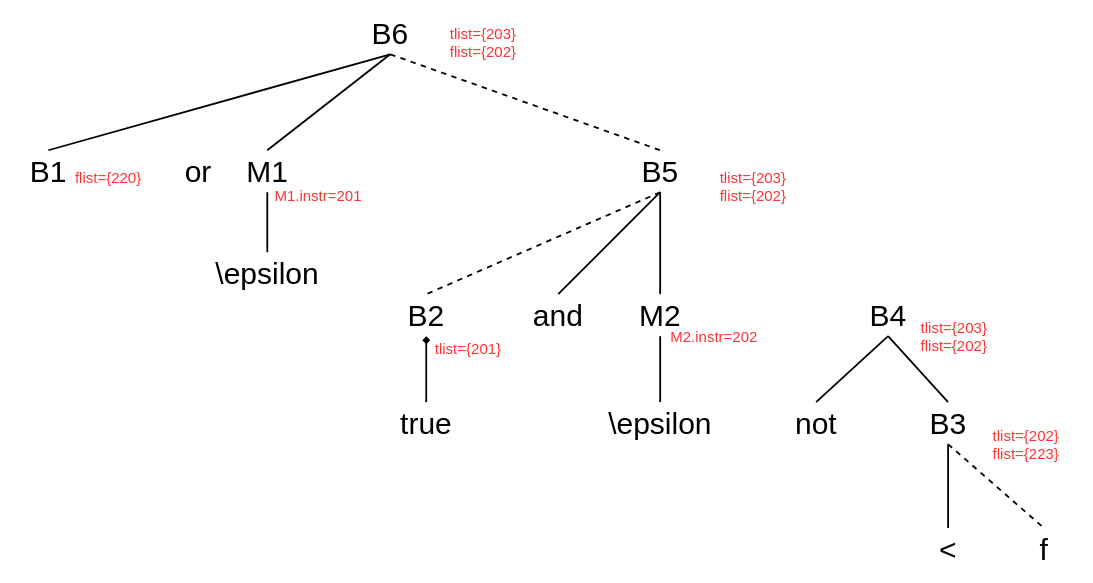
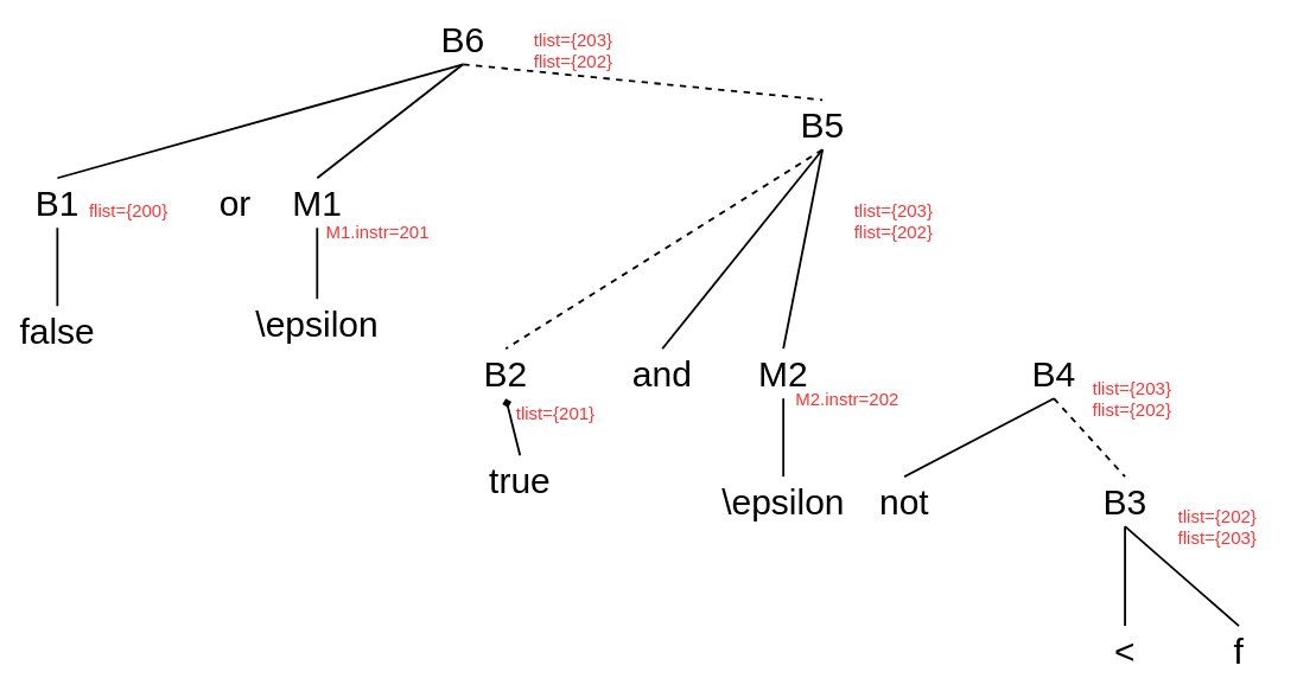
- <mxCell id="27" value="B5" style="text;html=1;strokeColor=none;fillColor=none;align=center;verticalAlign=middle;whiteSpace=wrap;rounded=0;fontSize=50;" vertex="1" parent="1"><mxGeometry x="1040" y="250" width="120" height="70" as="geometry" /></mxCell>
+ <mxCell id="27" value="B5" style="text;html=1;strokeColor=none;fillColor=none;align=center;verticalAlign=middle;whiteSpace=wrap;rounded=0;fontSize=50;" vertex="1" parent="1"><mxGeometry x="1095" y="140" width="120" height="70" as="geometry" /></mxCell>
- <mxCell id="5" value="flist={220}" style="text;html=1;align=center;verticalAlign=middle;whiteSpace=wrap;rounded=0;fontSize=25;fontColor=#FF3333;" vertex="1" parent="1"><mxGeometry x="110" y="270" width="140" height="50" as="geometry" /></mxCell>
+ <mxCell id="5" value="flist={200}" style="text;html=1;align=center;verticalAlign=middle;whiteSpace=wrap;rounded=0;fontSize=25;fontColor=#FF3333;" vertex="1" parent="1"><mxGeometry x="110" y="270" width="140" height="50" as="geometry" /></mxCell>
+ <mxCell id="4" value="" style="endArrow=none;html=1;fontSize=50;entryX=0.5;entryY=1;entryDx=0;entryDy=0;exitX=0.5;exitY=0;exitDx=0;exitDy=0;strokeWidth=3;" edge="1" parent="1" source="2" target="3"><mxGeometry width="50" height="50" relative="1" as="geometry"><mxPoint x="20" y="570" as="sourcePoint" /><mxPoint x="70" y="520" as="targetPoint" /></mxGeometry></mxCell>
+ <mxCell id="2" value="false" style="text;html=1;strokeColor=none;fillColor=none;align=center;verticalAlign=middle;whiteSpace=wrap;rounded=0;fontSize=50;" vertex="1" parent="1"><mxGeometry x="20" y="430" width="120" height="70" as="geometry" /></mxCell>
- <mxCell id="25" value="" style="endArrow=none;html=1;fontSize=50;exitX=0.5;exitY=1;exitDx=0;exitDy=0;strokeWidth=3;entryX=0.5;entryY=0;entryDx=0;entryDy=0;" edge="1" parent="1" source="24" target="21"><mxGeometry width="50" height="50" relative="1" as="geometry"><mxPoint x="1590" y="750" as="sourcePoint" /><mxPoint x="1750" y="890" as="targetPoint" /></mxGeometry></mxCell>
+ <mxCell id="25" value="" style="endArrow=none;html=1;fontSize=50;exitX=0.5;exitY=1;exitDx=0;exitDy=0;strokeWidth=3;entryX=0.5;entryY=0;entryDx=0;entryDy=0;dashed=1;" edge="1" parent="1" source="24" target="21"><mxGeometry width="50" height="50" relative="1" as="geometry"><mxPoint x="1590" y="750" as="sourcePoint" /><mxPoint x="1750" y="890" as="targetPoint" /></mxGeometry></mxCell>
- <mxCell id="12" value="true" style="text;html=1;strokeColor=none;fillColor=none;align=center;verticalAlign=middle;whiteSpace=wrap;rounded=0;fontSize=50;" vertex="1" parent="1"><mxGeometry x="650" y="670" width="120" height="70" as="geometry" /></mxCell>
+ <mxCell id="12" value="true" style="text;html=1;strokeColor=none;fillColor=none;align=center;verticalAlign=middle;whiteSpace=wrap;rounded=0;fontSize=50;" vertex="1" parent="1"><mxGeometry x="670" y="640" width="120" height="70" as="geometry" /></mxCell>
- <mxCell id="18" value="not" style="text;html=1;strokeColor=none;fillColor=none;align=center;verticalAlign=middle;whiteSpace=wrap;rounded=0;fontSize=50;" vertex="1" parent="1"><mxGeometry x="1300" y="670" width="120" height="70" as="geometry" /></mxCell>
+ <mxCell id="18" value="not" style="text;html=1;strokeColor=none;fillColor=none;align=center;verticalAlign=middle;whiteSpace=wrap;rounded=0;fontSize=50;" vertex="1" parent="1"><mxGeometry x="1210" y="670" width="120" height="70" as="geometry" /></mxCell>
- <mxCell id="37" value="tlist={202}&lt;br style=&quot;font-size: 25px&quot;&gt;flist={223}" style="text;html=1;align=center;verticalAlign=middle;whiteSpace=wrap;rounded=0;fontSize=25;fontColor=#FF3333;" vertex="1" parent="1"><mxGeometry x="1640" y="700" width="140" height="80" as="geometry" /></mxCell>
+ <mxCell id="37" value="tlist={202}&lt;br style=&quot;font-size: 25px&quot;&gt;flist={203}" style="text;html=1;align=center;verticalAlign=middle;whiteSpace=wrap;rounded=0;fontSize=25;fontColor=#FF3333;" vertex="1" parent="1"><mxGeometry x="1640" y="700" width="140" height="80" as="geometry" /></mxCell>
- <mxCell id="23" value="" style="endArrow=none;html=1;fontSize=50;exitX=0.5;exitY=1;exitDx=0;exitDy=0;strokeWidth=3;entryX=0.5;entryY=0;entryDx=0;entryDy=0;dashed=1;" edge="1" parent="1" source="21" target="20"><mxGeometry width="50" height="50" relative="1" as="geometry"><mxPoint x="1130" y="700" as="sourcePoint" /><mxPoint x="1130" y="590" as="targetPoint" /></mxGeometry></mxCell>
+ <mxCell id="23" value="" style="endArrow=none;html=1;fontSize=50;exitX=0.5;exitY=1;exitDx=0;exitDy=0;strokeWidth=3;entryX=0.5;entryY=0;entryDx=0;entryDy=0;" edge="1" parent="1" source="21" target="20"><mxGeometry width="50" height="50" relative="1" as="geometry"><mxPoint x="1130" y="700" as="sourcePoint" /><mxPoint x="1130" y="590" as="targetPoint" /></mxGeometry></mxCell>
